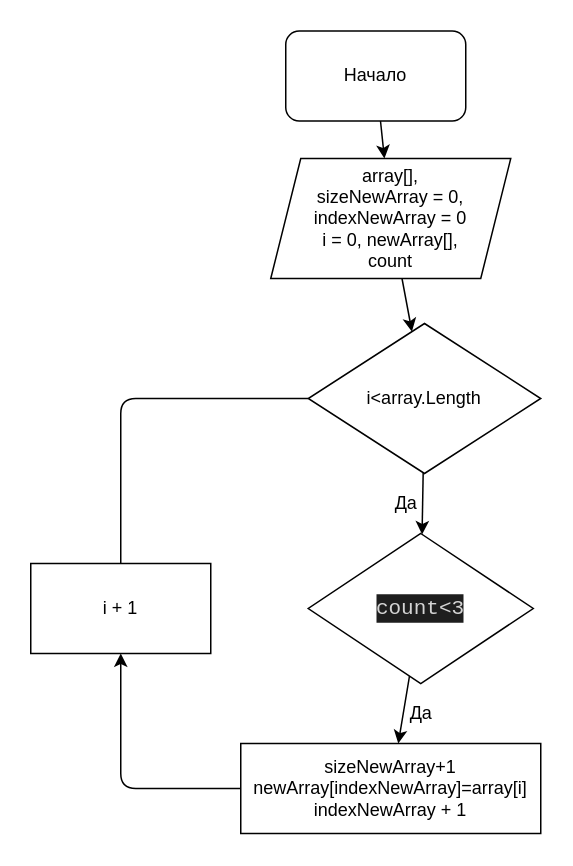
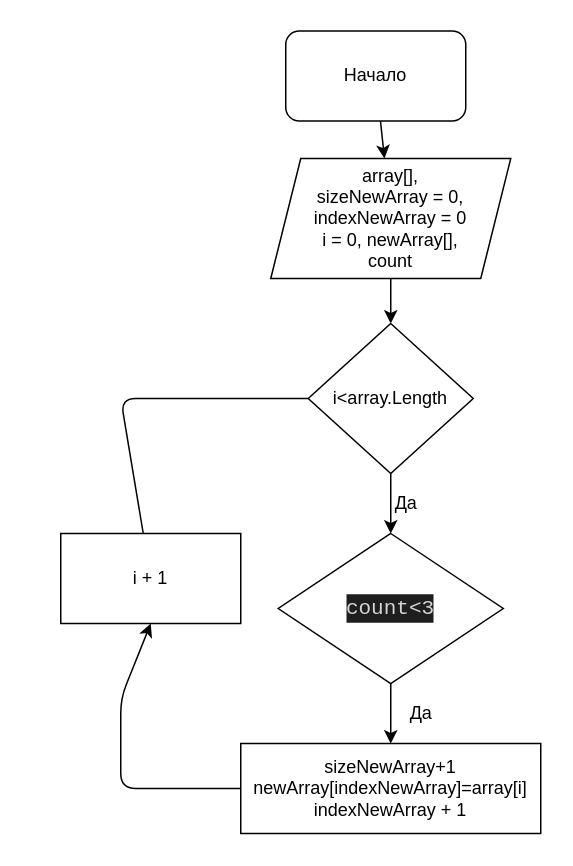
- <mxCell id="7" value="i&amp;lt;array.Length" style="rhombus;whiteSpace=wrap;html=1;" vertex="1" parent="1"><mxGeometry x="205" y="215" width="155" height="100" as="geometry" /></mxCell>
+ <mxCell id="7" value="i&amp;lt;array.Length" style="rhombus;whiteSpace=wrap;html=1;" vertex="1" parent="1"><mxGeometry x="205" y="215" width="110" height="100" as="geometry" /></mxCell>
- <mxCell id="15" value="i + 1" style="rounded=0;whiteSpace=wrap;html=1;" vertex="1" parent="1"><mxGeometry y="375" width="120" height="60" as="geometry" x="20" /></mxCell>
+ <mxCell id="15" value="i + 1" style="rounded=0;whiteSpace=wrap;html=1;" vertex="1" parent="1"><mxGeometry x="40" y="355" width="120" height="60" as="geometry" /></mxCell>
- <mxCell id="9" value="&lt;div style=&quot;color: rgb(212 , 212 , 212) ; background-color: rgb(30 , 30 , 30) ; font-family: &amp;#34;consolas&amp;#34; , &amp;#34;courier new&amp;#34; , monospace ; font-size: 14px ; line-height: 19px&quot;&gt;count&amp;lt;3&lt;/div&gt;" style="rhombus;whiteSpace=wrap;html=1;" vertex="1" parent="1"><mxGeometry x="205" y="355" width="150" height="100" as="geometry" /></mxCell>
+ <mxCell id="9" value="&lt;div style=&quot;color: rgb(212 , 212 , 212) ; background-color: rgb(30 , 30 , 30) ; font-family: &amp;#34;consolas&amp;#34; , &amp;#34;courier new&amp;#34; , monospace ; font-size: 14px ; line-height: 19px&quot;&gt;count&amp;lt;3&lt;/div&gt;" style="rhombus;whiteSpace=wrap;html=1;" vertex="1" parent="1"><mxGeometry x="185" y="355" width="150" height="100" as="geometry" /></mxCell>
